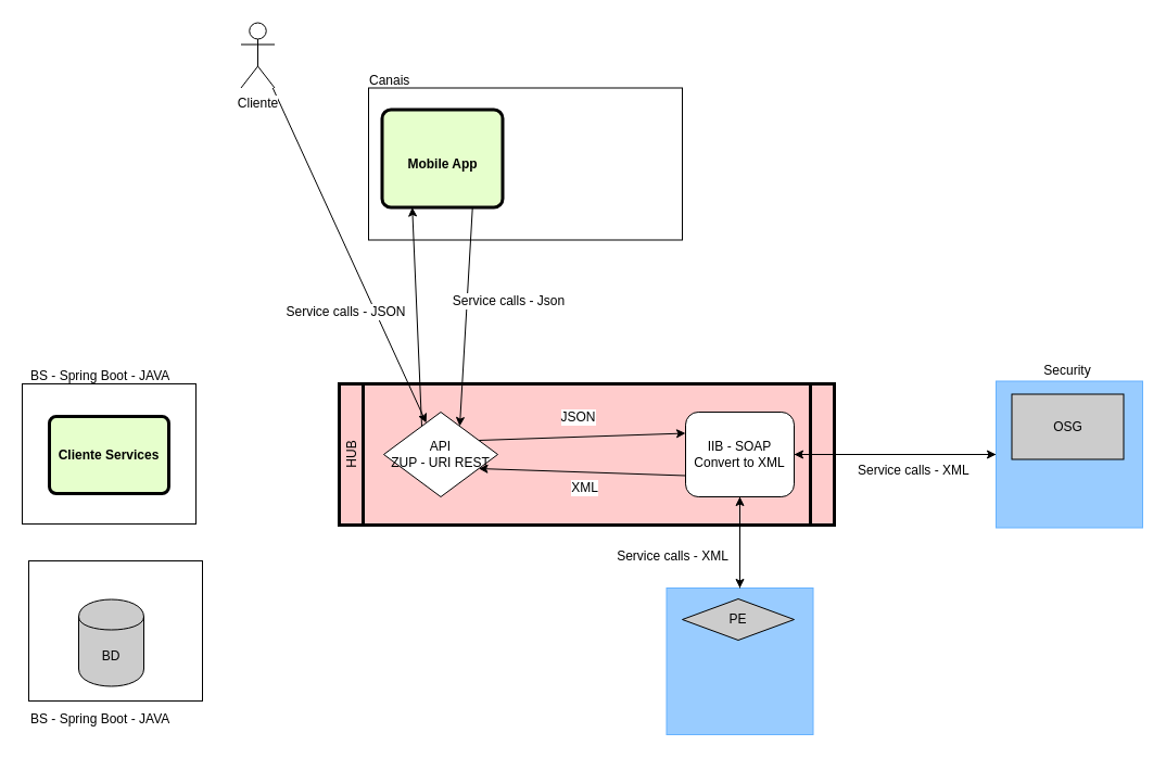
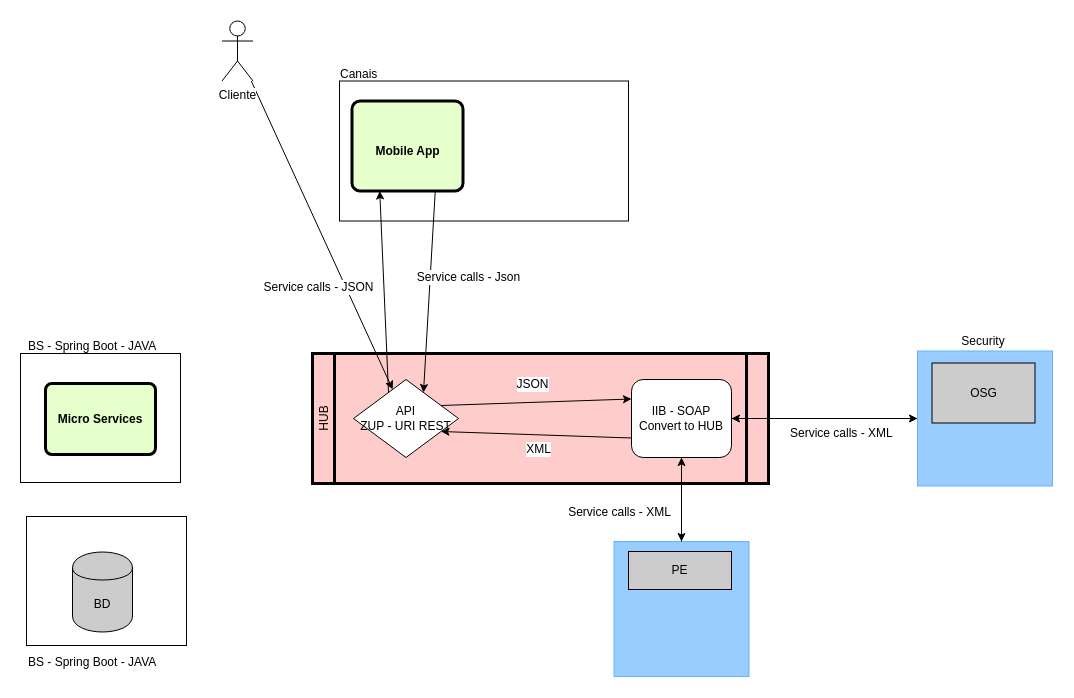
- <mxCell id="33" value="&lt;br&gt;&lt;br&gt;Cliente Services&lt;br&gt;" style="verticalAlign=middle;align=center;overflow=fill;fontSize=12;fontFamily=Helvetica;html=1;rounded=1;fontStyle=1;strokeWidth=3;fillColor=#E6FFCC;arcSize=9;" vertex="1" parent="1"><mxGeometry x="45" y="383" width="110" height="71" as="geometry" /></mxCell>
+ <mxCell id="33" value="&lt;br&gt;&lt;br&gt;Micro Services&lt;br&gt;" style="verticalAlign=middle;align=center;overflow=fill;fontSize=12;fontFamily=Helvetica;html=1;rounded=1;fontStyle=1;strokeWidth=3;fillColor=#E6FFCC;arcSize=9;" vertex="1" parent="1"><mxGeometry x="45" y="383" width="110" height="71" as="geometry" /></mxCell>
- <mxCell id="21" value="IIB - SOAP&lt;br&gt;Convert to XML&lt;br&gt;" style="rounded=1;whiteSpace=wrap;html=1;" vertex="1" parent="1"><mxGeometry x="631" y="379" width="100" height="78" as="geometry" /></mxCell>
+ <mxCell id="21" value="IIB - SOAP&lt;br&gt;Convert to HUB&lt;br&gt;" style="rounded=1;whiteSpace=wrap;html=1;" vertex="1" parent="1"><mxGeometry x="631" y="379" width="100" height="78" as="geometry" /></mxCell>
- <mxCell id="22" value="PE" style="rhombus;whiteSpace=wrap;html=1;fillColor=#CCCCCC;strokeColor=#000000;shadow=0;" vertex="1" parent="1"><mxGeometry x="628" y="551" width="103" height="38" as="geometry" /></mxCell>
+ <mxCell id="22" value="PE" style="rounded=0;whiteSpace=wrap;html=1;fillColor=#CCCCCC;strokeColor=#000000;shadow=0;" vertex="1" parent="1"><mxGeometry x="628" y="551" width="103" height="38" as="geometry" /></mxCell>
